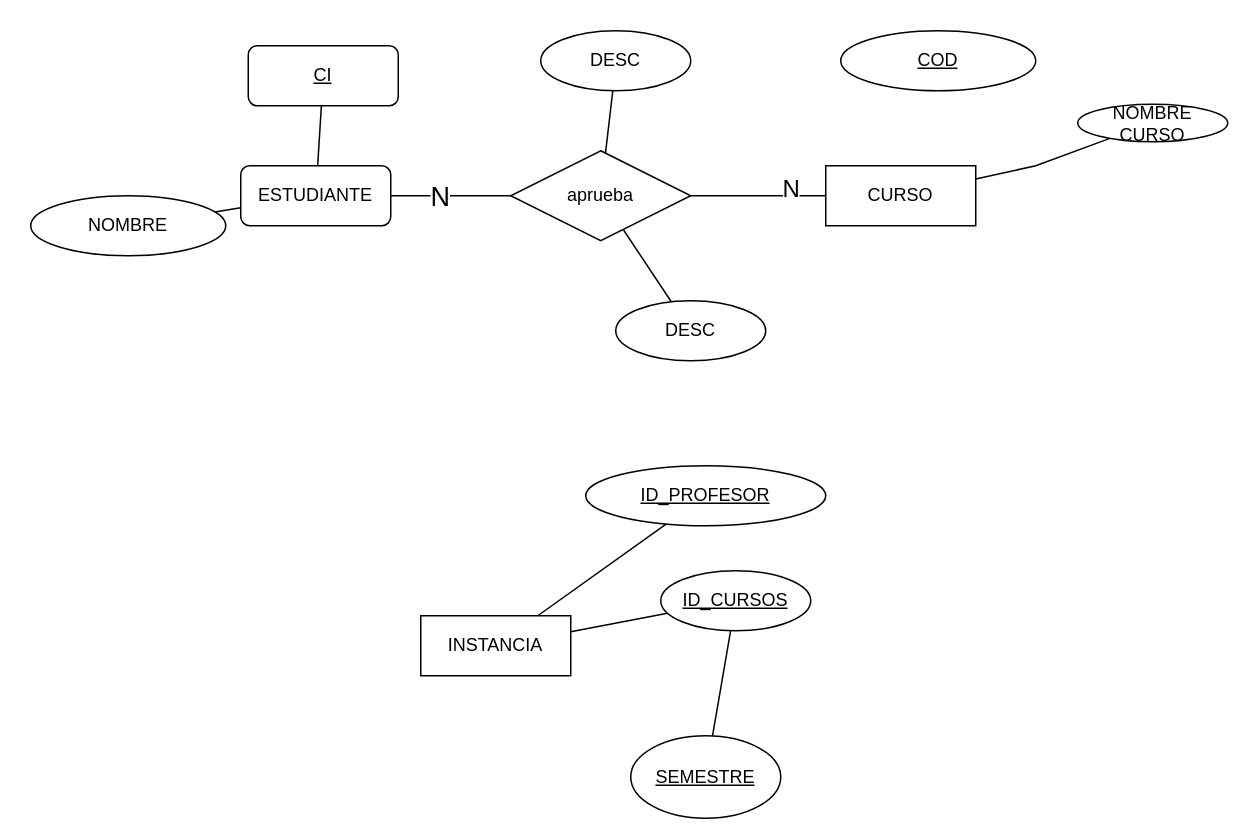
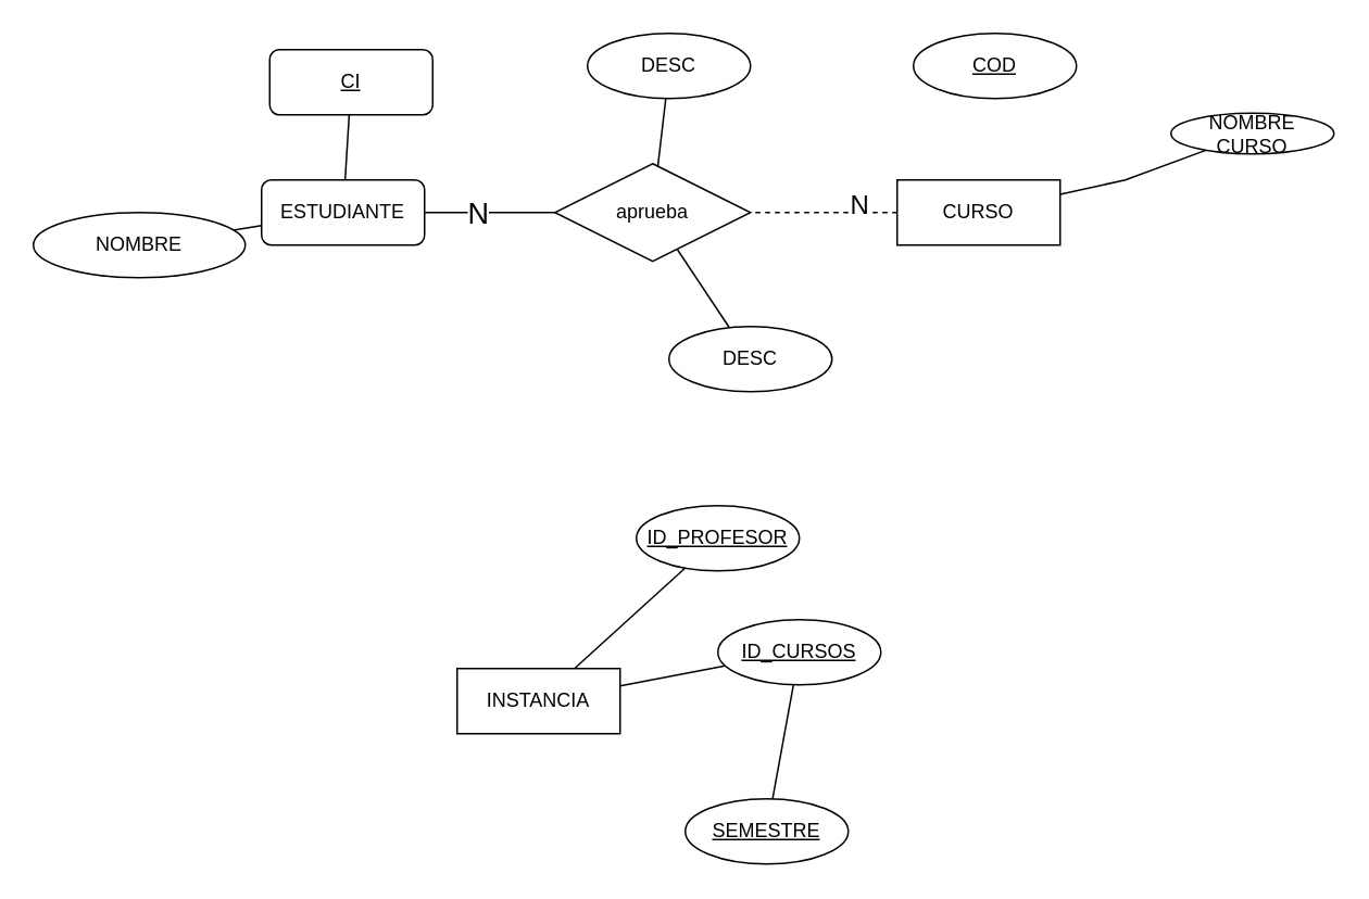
- <mxCell id="18" value="COD" style="ellipse;whiteSpace=wrap;html=1;align=center;fontStyle=4" vertex="1" parent="1"><mxGeometry x="560" y="20" width="130" height="40" as="geometry" /></mxCell>
+ <mxCell id="18" value="COD" style="ellipse;whiteSpace=wrap;html=1;align=center;fontStyle=4" vertex="1" parent="1"><mxGeometry x="560" y="20" width="100" height="40" as="geometry" /></mxCell>
- <mxCell id="5" style="rounded=0;orthogonalLoop=1;jettySize=auto;html=1;endArrow=none;endFill=0;" edge="1" parent="1" source="2" target="4"><mxGeometry relative="1" as="geometry"><mxPoint x="620" y="129.5" as="sourcePoint" /><mxPoint x="440" y="129.5" as="targetPoint" /></mxGeometry></mxCell>
+ <mxCell id="5" style="rounded=0;orthogonalLoop=1;jettySize=auto;html=1;endArrow=none;endFill=0;dashed=1;" edge="1" parent="1" source="2" target="4"><mxGeometry relative="1" as="geometry"><mxPoint x="620" y="129.5" as="sourcePoint" /><mxPoint x="440" y="129.5" as="targetPoint" /></mxGeometry></mxCell>
- <mxCell id="10" value="ID_PROFESOR" style="ellipse;whiteSpace=wrap;html=1;align=center;fontStyle=4" vertex="1" parent="1"><mxGeometry x="390" y="310" width="160" height="40" as="geometry" /></mxCell>
+ <mxCell id="10" value="ID_PROFESOR" style="ellipse;whiteSpace=wrap;html=1;align=center;fontStyle=4" vertex="1" parent="1"><mxGeometry x="390" y="310" width="100" height="40" as="geometry" /></mxCell>
- <mxCell id="12" value="SEMESTRE" style="ellipse;whiteSpace=wrap;html=1;align=center;fontStyle=4" vertex="1" parent="1"><mxGeometry x="420" y="490" width="100" height="55" as="geometry" /></mxCell>
+ <mxCell id="12" value="SEMESTRE" style="ellipse;whiteSpace=wrap;html=1;align=center;fontStyle=4" vertex="1" parent="1"><mxGeometry x="420" y="490" width="100" height="40" as="geometry" /></mxCell>
